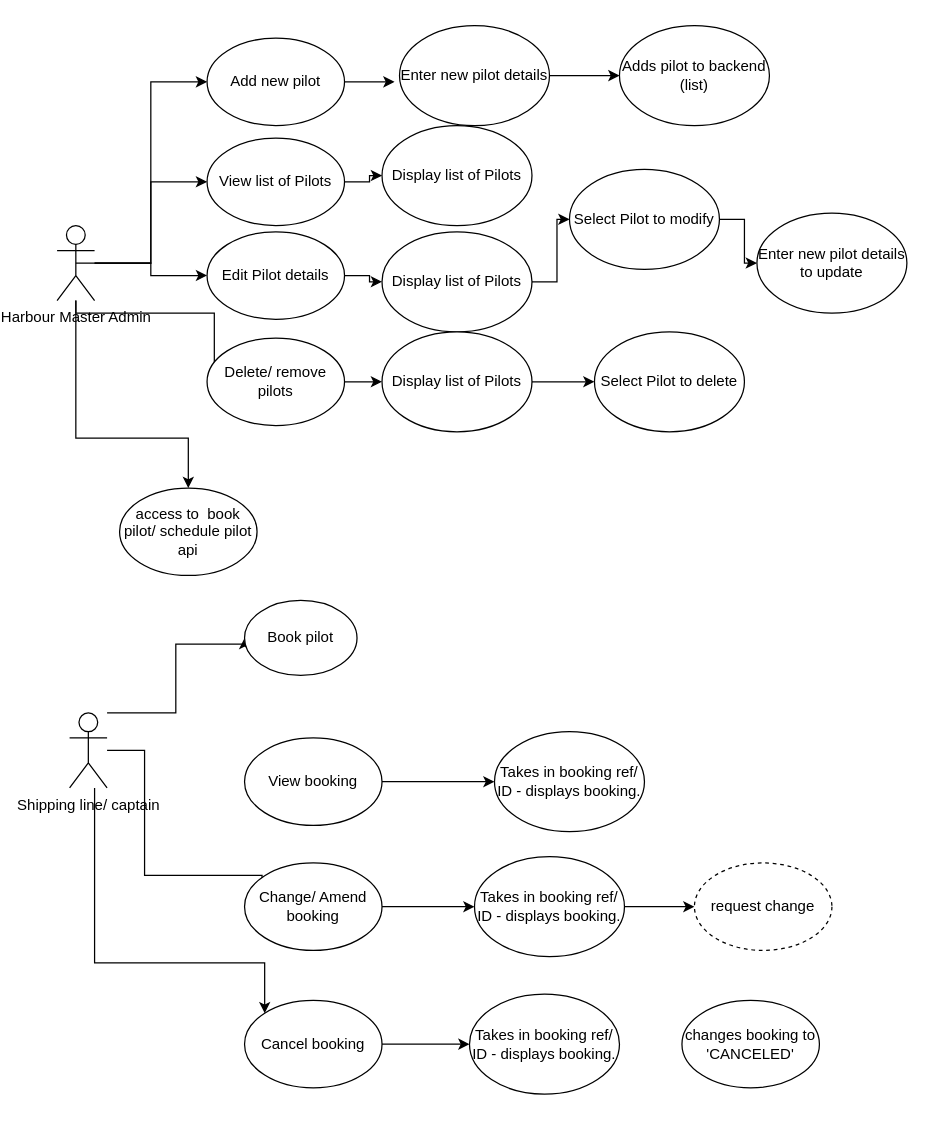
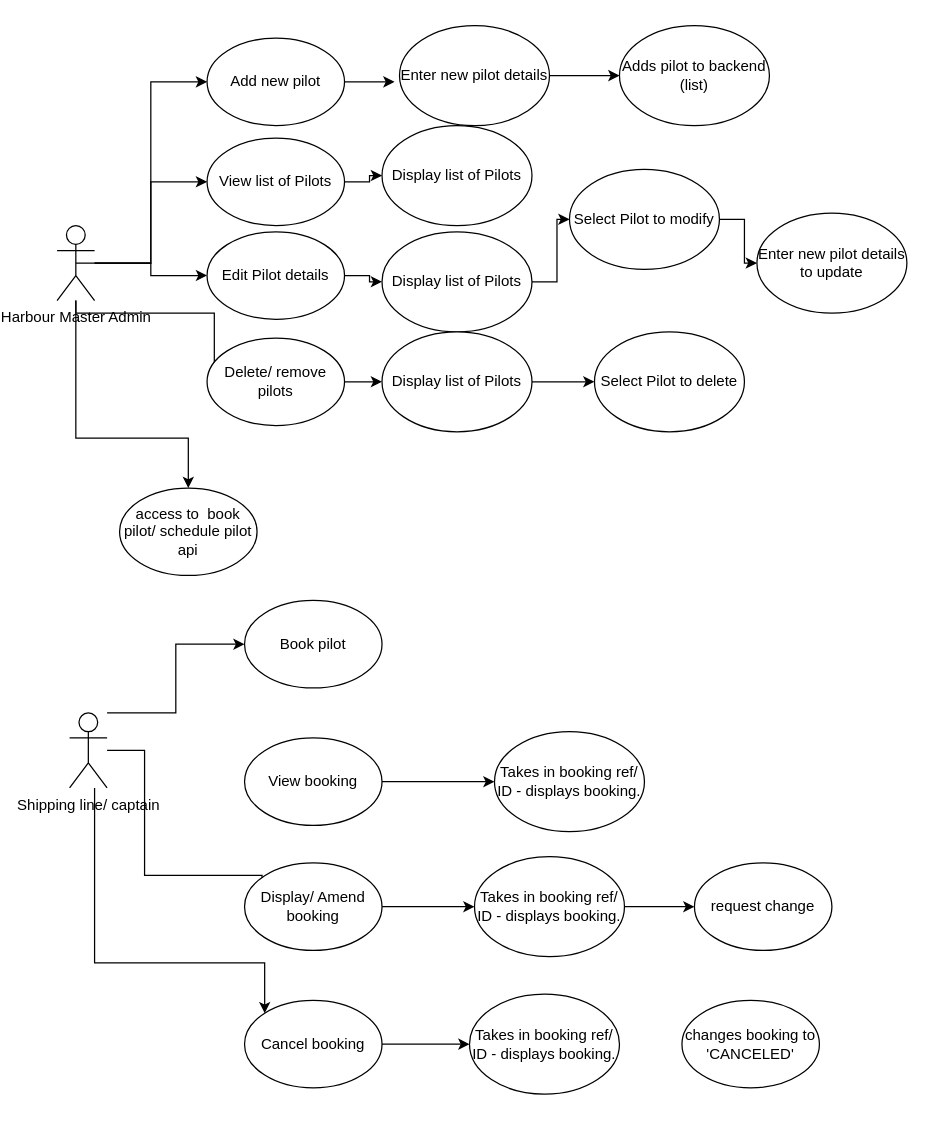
- <mxCell id="20" value="Book pilot" style="ellipse;whiteSpace=wrap;html=1;" vertex="1" parent="1"><mxGeometry x="170" y="480" width="90" height="60" as="geometry" /></mxCell>
+ <mxCell id="20" value="Book pilot" style="ellipse;whiteSpace=wrap;html=1;" vertex="1" parent="1"><mxGeometry x="170" y="480" width="110" height="70" as="geometry" /></mxCell>
- <mxCell id="24" value="Change/ Amend booking" style="ellipse;whiteSpace=wrap;html=1;" vertex="1" parent="1"><mxGeometry x="170" y="690" width="110" height="70" as="geometry" /></mxCell>
+ <mxCell id="24" value="Display/ Amend booking" style="ellipse;whiteSpace=wrap;html=1;" vertex="1" parent="1"><mxGeometry x="170" y="690" width="110" height="70" as="geometry" /></mxCell>
- <mxCell id="43" value="request change" style="ellipse;whiteSpace=wrap;html=1;dashed=1;" vertex="1" parent="1"><mxGeometry x="530" y="690" width="110" height="70" as="geometry" /></mxCell>
+ <mxCell id="43" value="request change" style="ellipse;whiteSpace=wrap;html=1;" vertex="1" parent="1"><mxGeometry x="530" y="690" width="110" height="70" as="geometry" /></mxCell>
